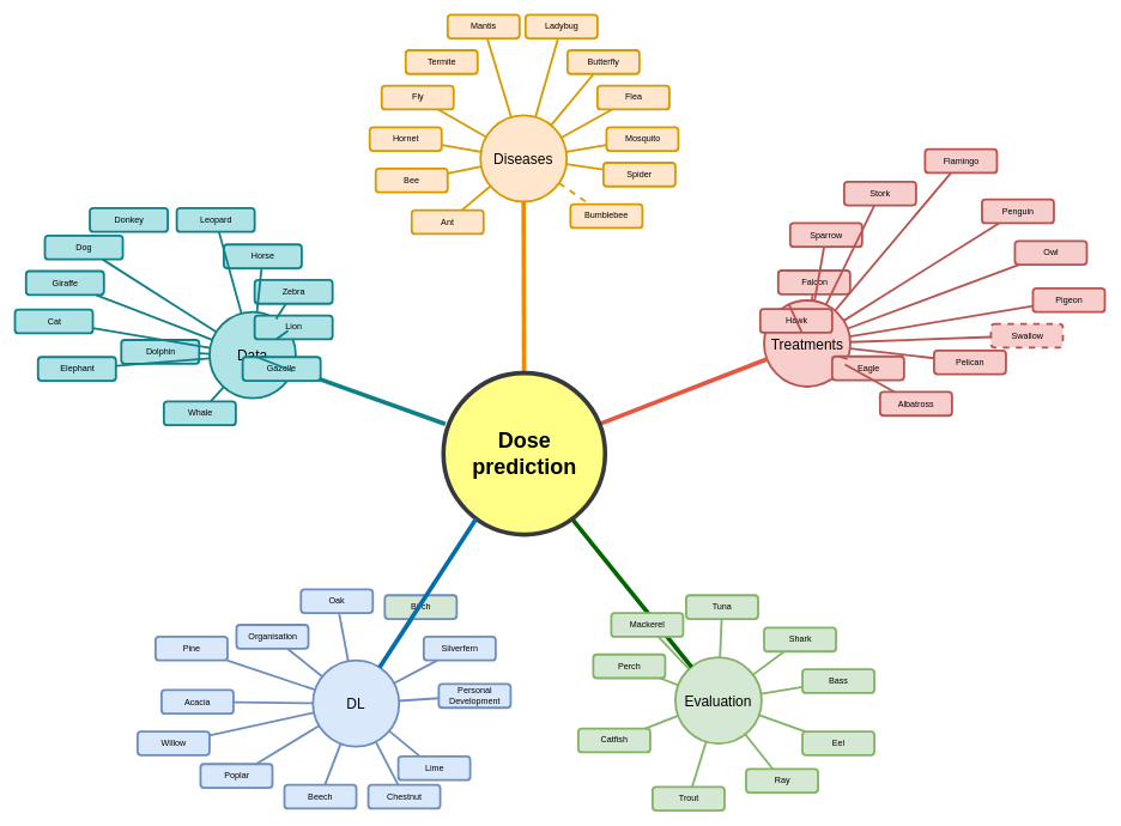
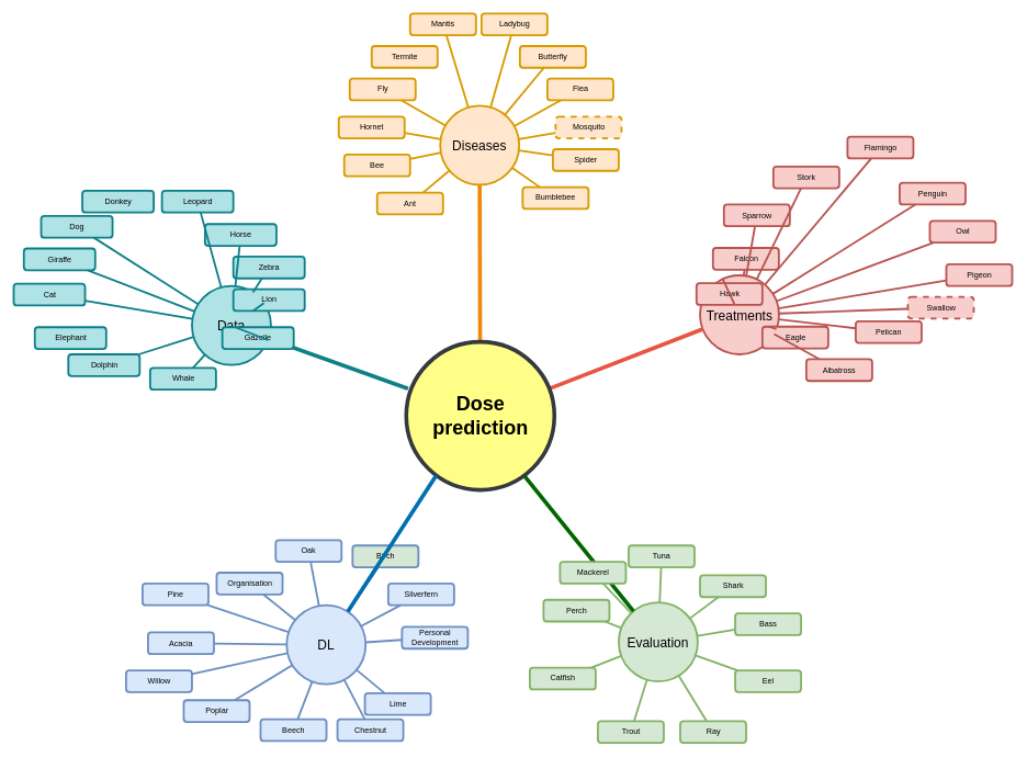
- <mxCell id="40" value="Mosquito" style="rounded=1;fillColor=#ffe6cc;strokeColor=#d79b00;strokeWidth=3;shadow=0;html=1;" parent="1" vertex="1"><mxGeometry x="843.466" y="176.669" width="100.078" height="32.983" as="geometry" /></mxCell>
+ <mxCell id="40" value="Mosquito" style="rounded=1;fillColor=#ffe6cc;strokeColor=#d79b00;strokeWidth=3;shadow=0;html=1;dashed=1;" parent="1" vertex="1"><mxGeometry x="843.466" y="176.669" width="100.078" height="32.983" as="geometry" /></mxCell>
- <mxCell id="53" value="" style="edgeStyle=none;endArrow=none;strokeWidth=3;strokeColor=#d79b00;html=1;fillColor=#ffe6cc;dashed=1;" parent="1" source="3" target="42" edge="1"><mxGeometry x="472.919" y="235.728" width="83.398" height="82.457" as="geometry"><mxPoint x="-236.543" y="52.983" as="sourcePoint" /><mxPoint x="-153.144" y="-29.474" as="targetPoint" /></mxGeometry></mxCell>
+ <mxCell id="53" value="" style="edgeStyle=none;endArrow=none;strokeWidth=3;strokeColor=#d79b00;html=1;fillColor=#ffe6cc;" parent="1" source="3" target="42" edge="1"><mxGeometry x="472.919" y="235.728" width="83.398" height="82.457" as="geometry"><mxPoint x="-236.543" y="52.983" as="sourcePoint" /><mxPoint x="-153.144" y="-29.474" as="targetPoint" /></mxGeometry></mxCell>
- <mxCell id="7" value="Dolphin" style="rounded=1;fillColor=#b0e3e6;strokeColor=#0e8088;strokeWidth=3;shadow=0;html=1;" parent="1" vertex="1"><mxGeometry x="168.301" y="472.831" width="108.418" height="32.983" as="geometry" /></mxCell>
+ <mxCell id="7" value="Dolphin" style="rounded=1;fillColor=#b0e3e6;strokeColor=#0e8088;strokeWidth=3;shadow=0;html=1;" parent="1" vertex="1"><mxGeometry x="103.301" y="537.831" width="108.418" height="32.983" as="geometry" /></mxCell>
- <mxCell id="25" value="" style="edgeStyle=none;endArrow=none;strokeWidth=3;strokeColor=#0e8088;html=1;fillColor=#b0e3e6;" parent="1" source="2" target="13" edge="1"><mxGeometry x="285.273" y="264.588" width="83.398" height="82.457" as="geometry"><mxPoint x="-439.622" y="302.828" as="sourcePoint" /><mxPoint x="-356.223" y="220.37" as="targetPoint" /></mxGeometry></mxCell>
- <mxCell id="85" value="Ray" style="rounded=1;fillColor=#d5e8d4;strokeColor=#82b366;strokeWidth=3;shadow=0;html=1;" parent="1" vertex="1"><mxGeometry x="1037.792" y="1069.997" width="100.078" height="32.983" as="geometry" /></mxCell>
+ <mxCell id="85" value="Ray" style="rounded=1;fillColor=#d5e8d4;strokeColor=#82b366;strokeWidth=3;shadow=0;html=1;" parent="1" vertex="1"><mxGeometry x="1032.792" y="1094.997" width="100.078" height="32.983" as="geometry" /></mxCell>
